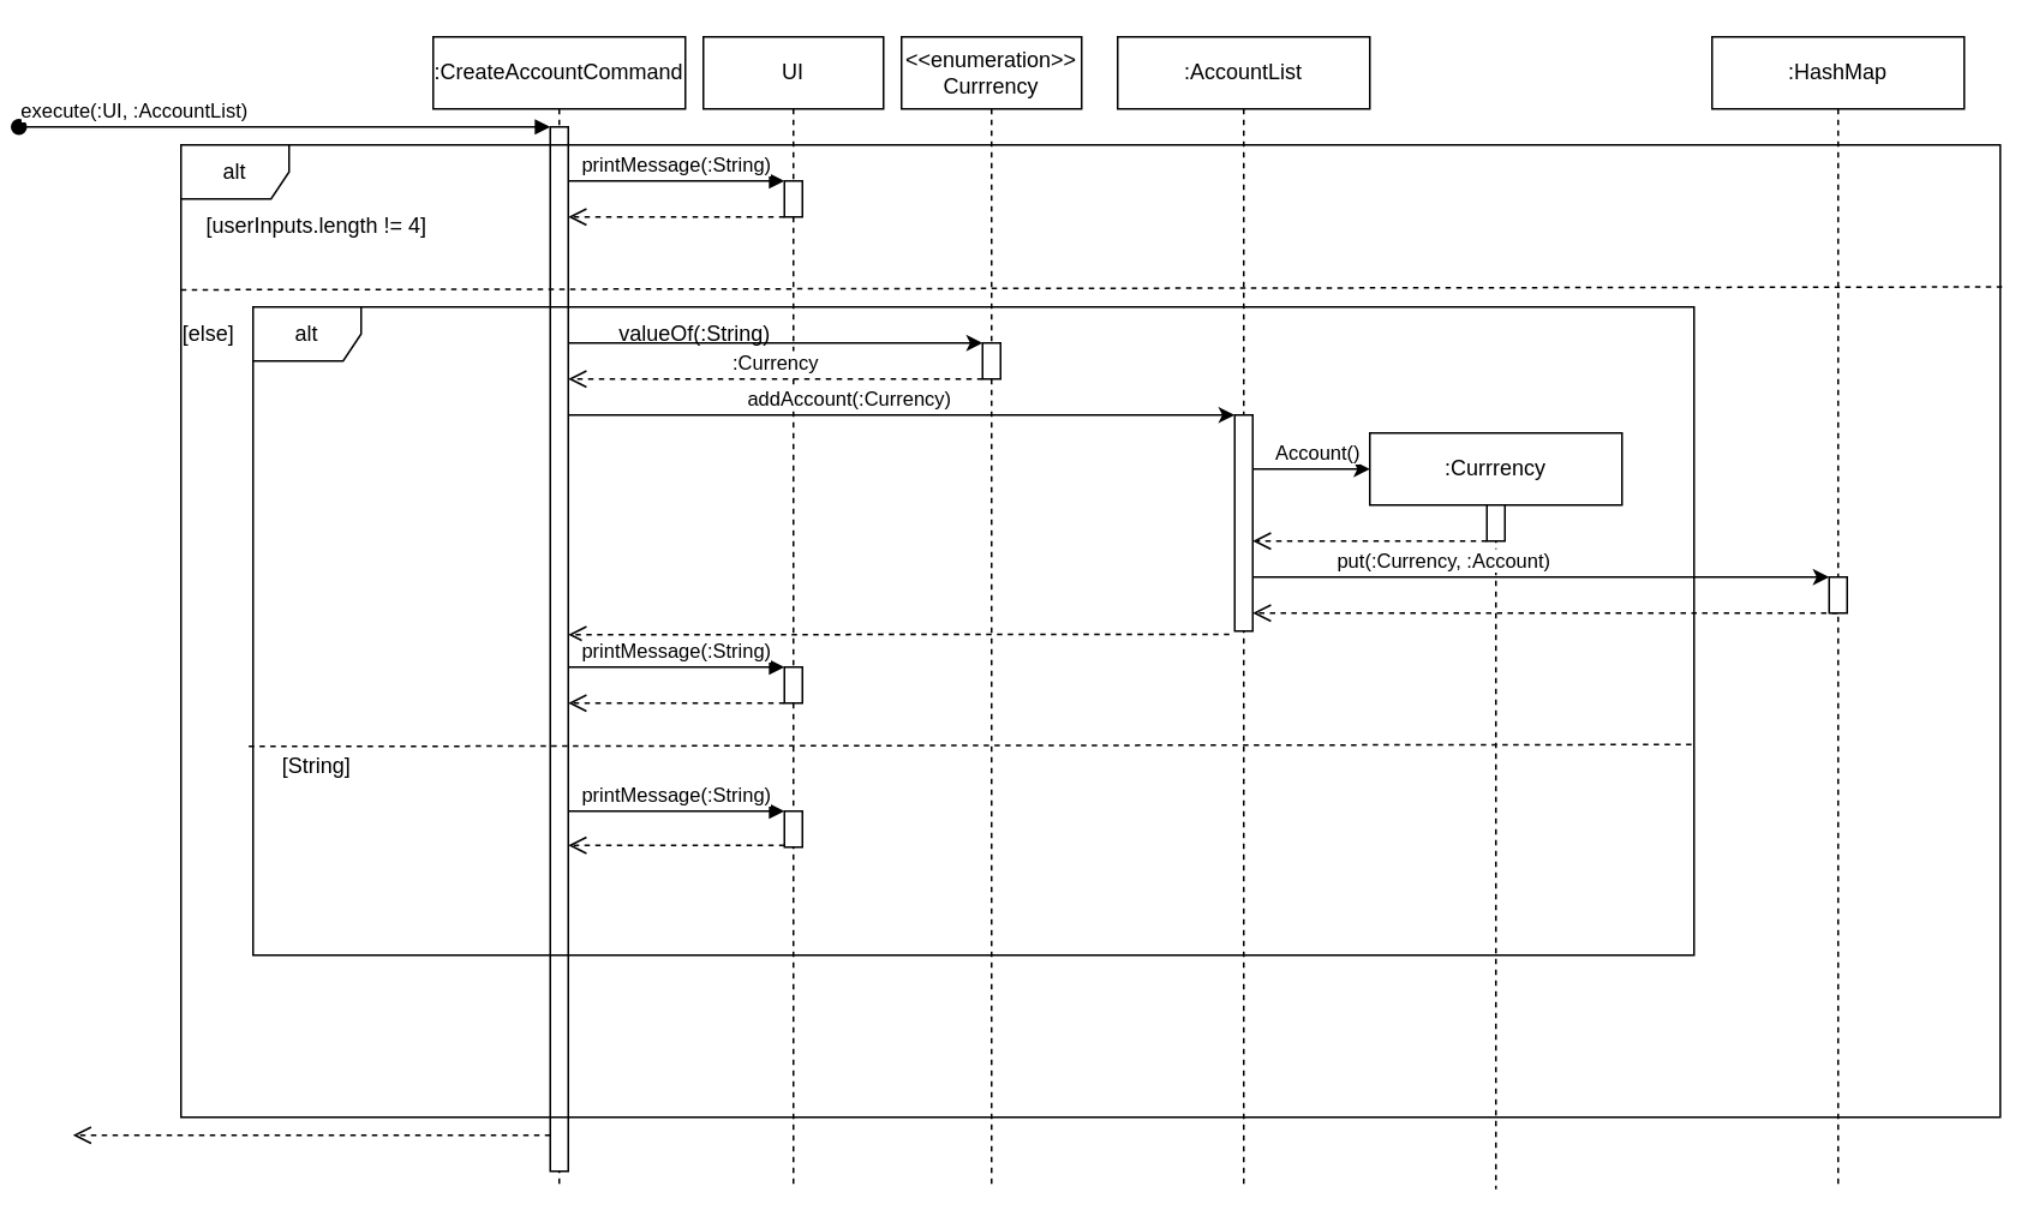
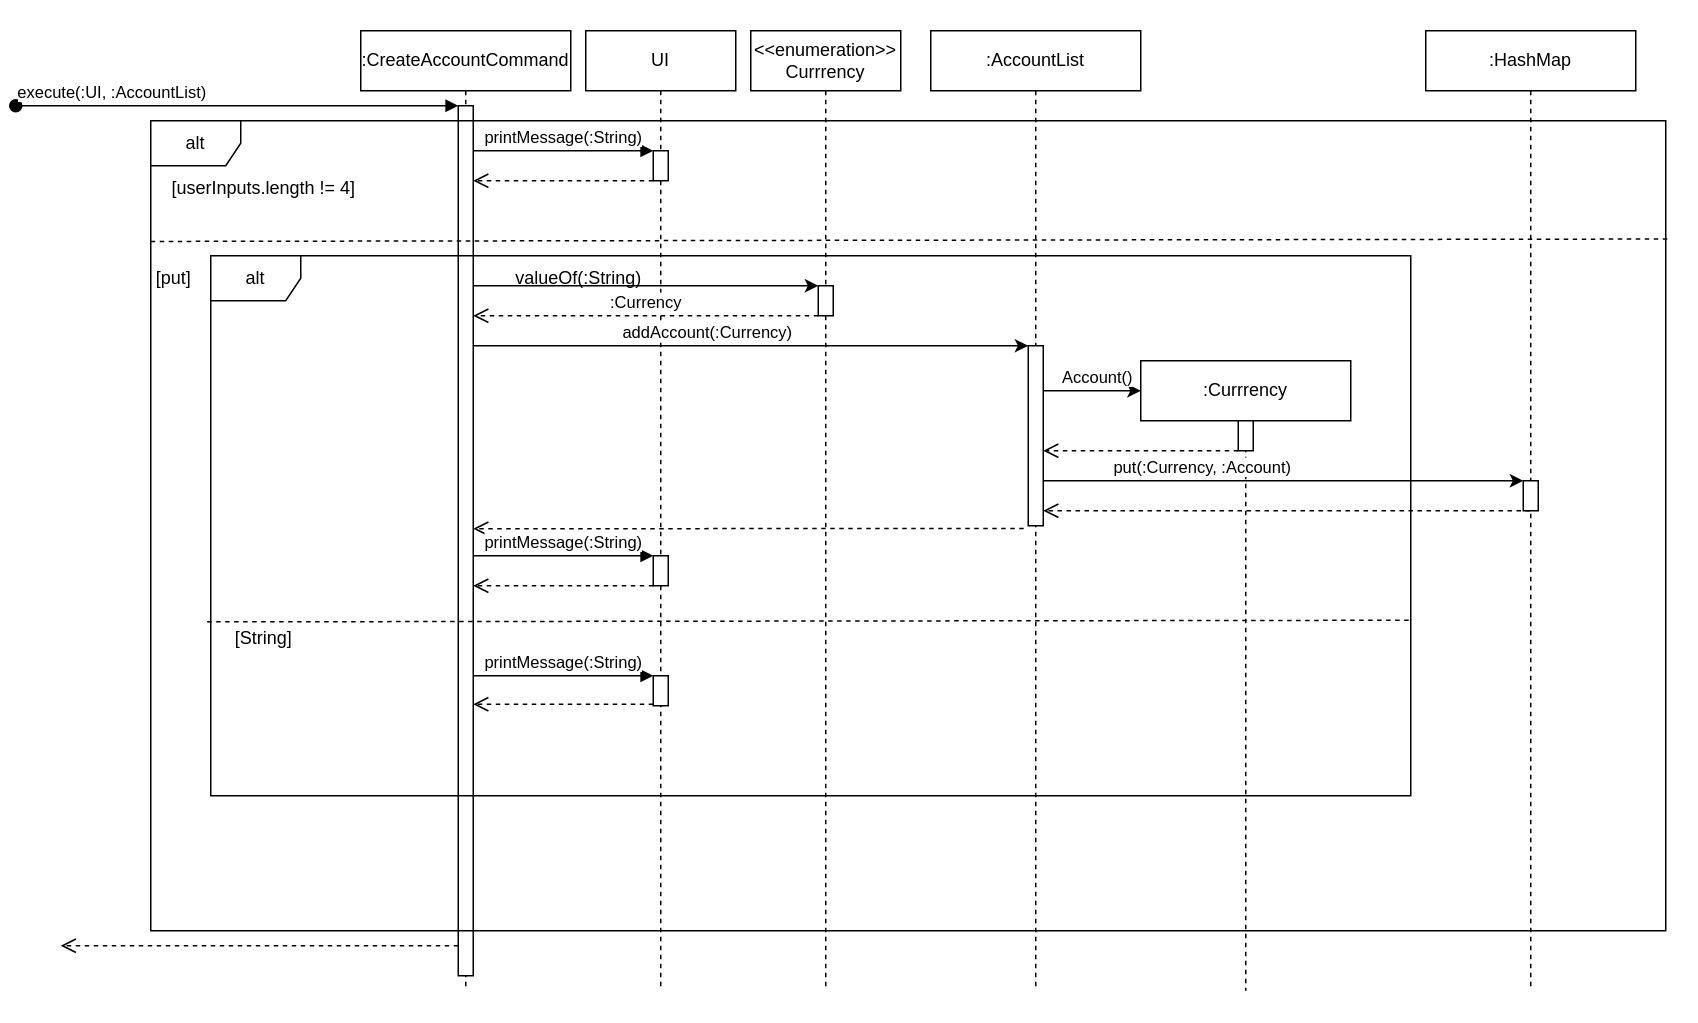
- <mxCell id="13" value="[else]" style="text;html=1;align=center;verticalAlign=middle;resizable=0;points=[];autosize=1;strokeColor=none;fillColor=none;" parent="1" vertex="1"><mxGeometry x="70" y="170" width="50" height="30" as="geometry" /></mxCell>
+ <mxCell id="13" value="[put]" style="text;html=1;align=center;verticalAlign=middle;resizable=0;points=[];autosize=1;strokeColor=none;fillColor=none;" parent="1" vertex="1"><mxGeometry x="70" y="170" width="50" height="30" as="geometry" /></mxCell>
